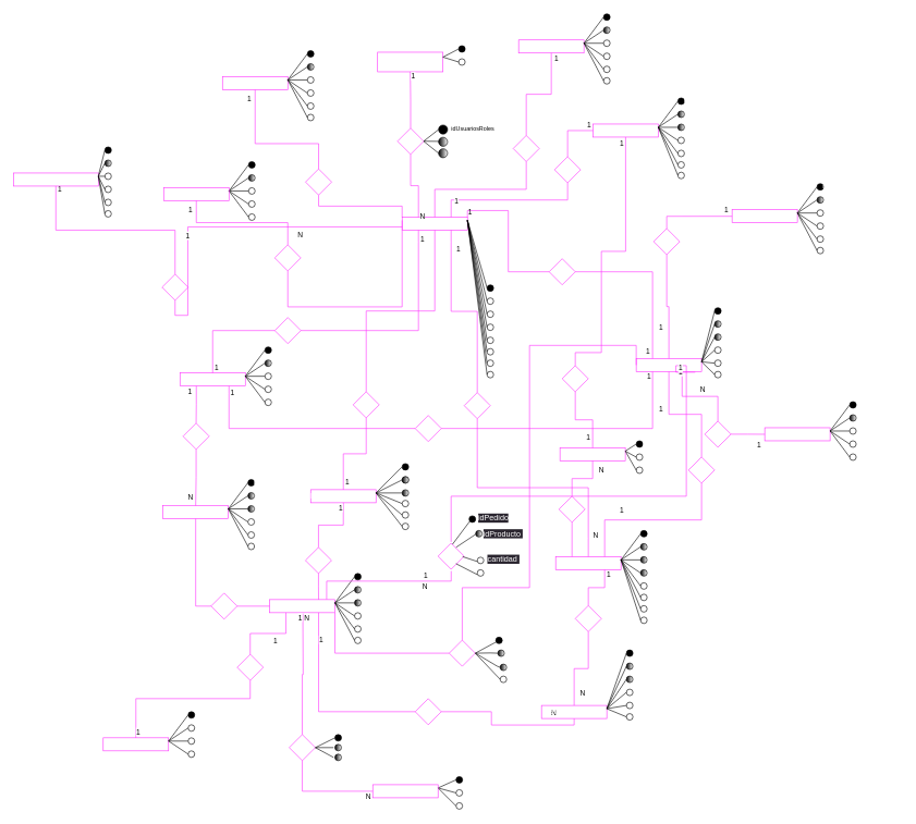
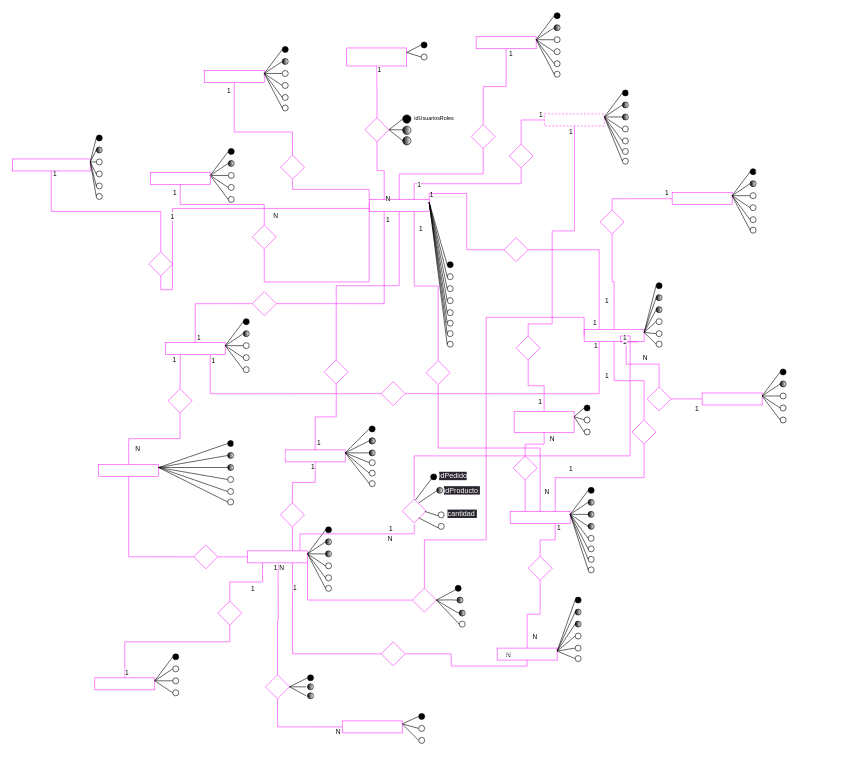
- <mxCell id="450" value="HistorialesPago" style="whiteSpace=wrap;html=1;align=center;fillStyle=auto;strokeColor=#FF33FF;fillColor=none;gradientColor=none;gradientDirection=south;fontColor=#FFFFFF;labelBackgroundColor=none;" parent="1" vertex="1"><mxGeometry x="907.08" y="189" width="100" height="20" as="geometry" /></mxCell>
+ <mxCell id="450" value="HistorialesPago" style="whiteSpace=wrap;html=1;align=center;fillStyle=auto;strokeColor=#FF33FF;fillColor=none;gradientColor=none;gradientDirection=south;fontColor=#FFFFFF;labelBackgroundColor=none;dashed=1;" parent="1" vertex="1"><mxGeometry x="907.08" y="189" width="100" height="20" as="geometry" /></mxCell>
- <mxCell id="251" value="MetodosPagos" style="whiteSpace=wrap;html=1;align=center;fillStyle=auto;strokeColor=#FF33FF;fillColor=none;gradientColor=none;gradientDirection=south;fontColor=#FFFFFF;labelBackgroundColor=none;" parent="1" vertex="1"><mxGeometry x="856.6" y="684.96" width="100" height="20" as="geometry" /></mxCell>
+ <mxCell id="251" value="MetodosPagos" style="whiteSpace=wrap;html=1;align=center;fillStyle=auto;strokeColor=#FF33FF;fillColor=none;gradientColor=none;gradientDirection=south;fontColor=#FFFFFF;labelBackgroundColor=none;" parent="1" vertex="1"><mxGeometry x="856.6" y="684.96" width="100" height="35" as="geometry" /></mxCell>
- <mxCell id="359" value="DetalleCarritos" style="whiteSpace=wrap;html=1;align=center;fillStyle=auto;strokeColor=#FF33FF;fillColor=none;gradientColor=none;gradientDirection=south;fontColor=#FFFFFF;labelBackgroundColor=none;" parent="1" vertex="1"><mxGeometry x="249" y="773.38" width="100" height="20" as="geometry" /></mxCell>
+ <mxCell id="359" value="DetalleCarritos" style="whiteSpace=wrap;html=1;align=center;fillStyle=auto;strokeColor=#FF33FF;fillColor=none;gradientColor=none;gradientDirection=south;fontColor=#FFFFFF;labelBackgroundColor=none;" parent="1" vertex="1"><mxGeometry x="164" y="773.38" width="100" height="20" as="geometry" /></mxCell>
